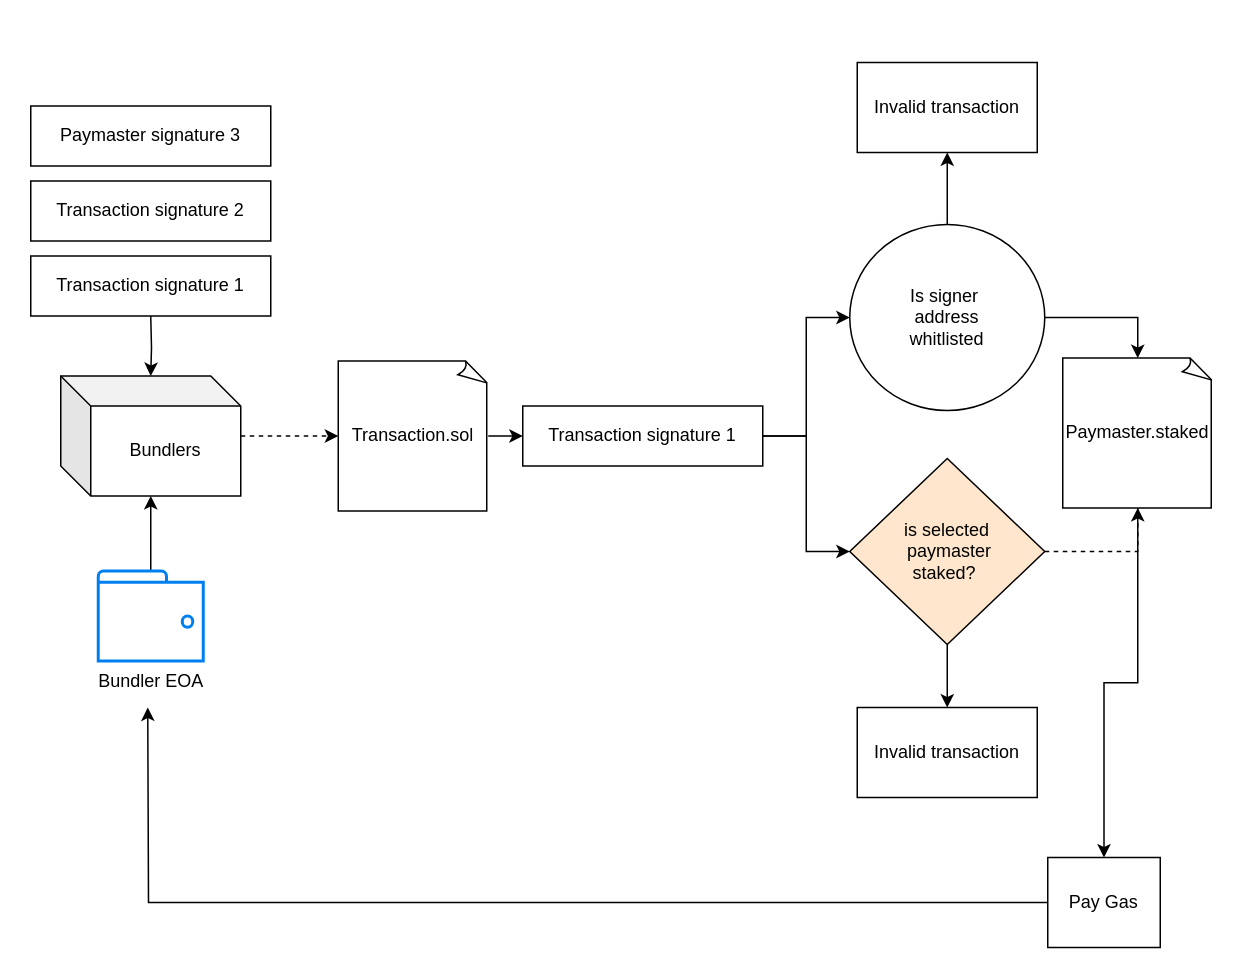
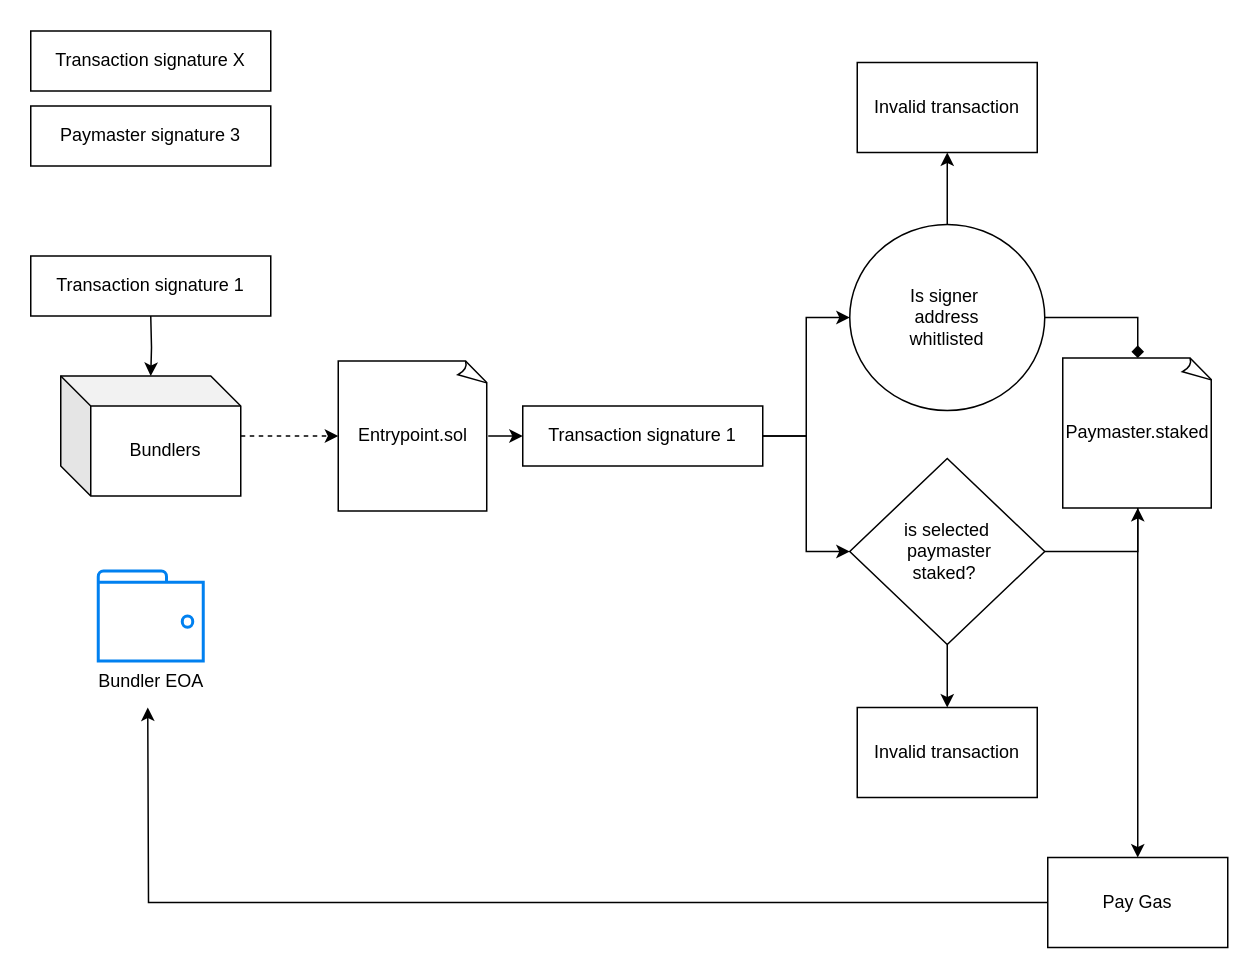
+ <mxCell id="5" value="Transaction signature X" style="rounded=0;whiteSpace=wrap;html=1;" vertex="1" parent="1"><mxGeometry x="20" y="20" width="160" height="40" as="geometry" /></mxCell>
- <mxCell id="6" value="Transaction signature 2" style="rounded=0;whiteSpace=wrap;html=1;" vertex="1" parent="1"><mxGeometry x="20" y="120" width="160" height="40" as="geometry" /></mxCell>
- <mxCell id="22" style="edgeStyle=orthogonalEdgeStyle;rounded=0;orthogonalLoop=1;jettySize=auto;html=1;entryX=0.5;entryY=0;entryDx=0;entryDy=0;entryPerimeter=0;" edge="1" parent="1" source="14" target="21"><mxGeometry relative="1" as="geometry" /></mxCell>
+ <mxCell id="22" style="edgeStyle=orthogonalEdgeStyle;rounded=0;orthogonalLoop=1;jettySize=auto;html=1;entryX=0.5;entryY=0;entryDx=0;entryDy=0;entryPerimeter=0;endArrow=diamond;" edge="1" parent="1" source="14" target="21"><mxGeometry relative="1" as="geometry" /></mxCell>
- <mxCell id="11" value="Transaction.sol" style="whiteSpace=wrap;html=1;shape=mxgraph.basic.document" vertex="1" parent="1"><mxGeometry x="225" y="240" width="100" height="100" as="geometry" /></mxCell>
+ <mxCell id="11" value="Entrypoint.sol" style="whiteSpace=wrap;html=1;shape=mxgraph.basic.document" vertex="1" parent="1"><mxGeometry x="225" y="240" width="100" height="100" as="geometry" /></mxCell>
- <mxCell id="8" value="" style="edgeStyle=orthogonalEdgeStyle;rounded=0;orthogonalLoop=1;jettySize=auto;html=1;" edge="1" parent="1" source="9" target="2"><mxGeometry relative="1" as="geometry" /></mxCell>
- <mxCell id="16" value="is selected&lt;br&gt;&amp;nbsp;paymaster&lt;br&gt;staked?&amp;nbsp;" style="rhombus;whiteSpace=wrap;html=1;fillColor=#ffe6cc;" vertex="1" parent="1"><mxGeometry x="566" y="305" width="130" height="124" as="geometry" /></mxCell>
+ <mxCell id="16" value="is selected&lt;br&gt;&amp;nbsp;paymaster&lt;br&gt;staked?&amp;nbsp;" style="rhombus;whiteSpace=wrap;html=1;" vertex="1" parent="1"><mxGeometry x="566" y="305" width="130" height="124" as="geometry" /></mxCell>
- <mxCell id="23" style="edgeStyle=orthogonalEdgeStyle;rounded=0;orthogonalLoop=1;jettySize=auto;html=1;entryX=0.5;entryY=1;entryDx=0;entryDy=0;entryPerimeter=0;dashed=1;" edge="1" parent="1" source="16" target="21"><mxGeometry relative="1" as="geometry" /></mxCell>
+ <mxCell id="23" style="edgeStyle=orthogonalEdgeStyle;rounded=0;orthogonalLoop=1;jettySize=auto;html=1;entryX=0.5;entryY=1;entryDx=0;entryDy=0;entryPerimeter=0;" edge="1" parent="1" source="16" target="21"><mxGeometry relative="1" as="geometry" /></mxCell>
- <mxCell id="25" value="Pay Gas" style="whiteSpace=wrap;html=1;" vertex="1" parent="1"><mxGeometry x="698" y="571" width="75" height="60" as="geometry" /></mxCell>
+ <mxCell id="25" value="Pay Gas" style="whiteSpace=wrap;html=1;" vertex="1" parent="1"><mxGeometry x="698" y="571" width="120" height="60" as="geometry" /></mxCell>
